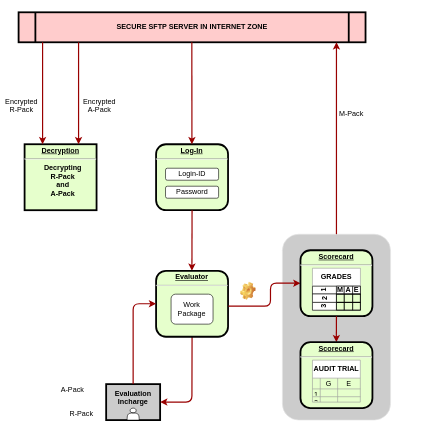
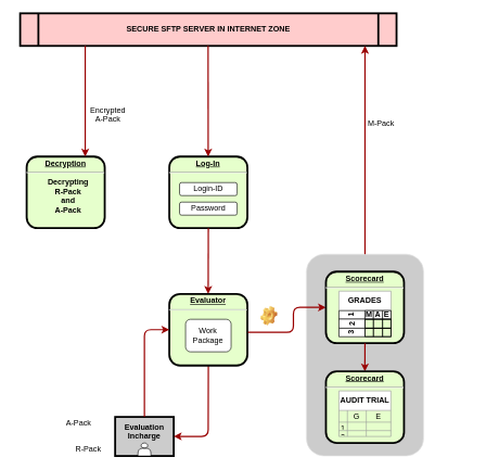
- <mxCell id="10" value="" style="edgeStyle=elbowEdgeStyle;elbow=horizontal;strokeColor=#990000;strokeWidth=2;entryX=0.25;entryY=0;entryDx=0;entryDy=0;" parent="1" source="3" target="4" edge="1"><mxGeometry width="100" height="100" relative="1" as="geometry"><mxPoint x="70" y="100" as="sourcePoint" /><mxPoint x="70" y="230" as="targetPoint" /><Array as="points" /></mxGeometry></mxCell>
- <mxCell id="9" value="Encrypted&#10;R-Pack&#10;" style="text;spacingTop=-5;align=center" parent="1" vertex="1"><mxGeometry x="20" y="160" width="30" height="20" as="geometry" /></mxCell>
- <mxCell id="4" value="&lt;p style=&quot;margin: 0px ; margin-top: 4px ; text-align: center ; text-decoration: underline&quot;&gt;&lt;strong&gt;&lt;strong&gt;Decryption&lt;/strong&gt;&lt;br&gt;&lt;/strong&gt;&lt;/p&gt;&lt;hr&gt;&lt;p style=&quot;margin: 0px ; margin-left: 8px&quot;&gt;Decrypting&lt;/p&gt;&lt;p style=&quot;margin: 0px ; margin-left: 8px&quot;&gt;R-Pack &lt;br&gt;&lt;/p&gt;&lt;p style=&quot;margin: 0px ; margin-left: 8px&quot;&gt;and&lt;/p&gt;&lt;p style=&quot;margin: 0px ; margin-left: 8px&quot;&gt;A-Pack&lt;br&gt;&lt;/p&gt;" style="verticalAlign=middle;align=center;overflow=fill;fontSize=12;fontFamily=Helvetica;html=1;fontStyle=1;strokeWidth=3;fillColor=#E6FFCC;rounded=0;" parent="1" vertex="1"><mxGeometry x="40" y="240" width="120" height="110" as="geometry" /></mxCell>
+ <mxCell id="4" value="&lt;p style=&quot;margin: 0px ; margin-top: 4px ; text-align: center ; text-decoration: underline&quot;&gt;&lt;strong&gt;&lt;strong&gt;Decryption&lt;/strong&gt;&lt;br&gt;&lt;/strong&gt;&lt;/p&gt;&lt;hr&gt;&lt;p style=&quot;margin: 0px ; margin-left: 8px&quot;&gt;Decrypting&lt;/p&gt;&lt;p style=&quot;margin: 0px ; margin-left: 8px&quot;&gt;R-Pack &lt;br&gt;&lt;/p&gt;&lt;p style=&quot;margin: 0px ; margin-left: 8px&quot;&gt;and&lt;/p&gt;&lt;p style=&quot;margin: 0px ; margin-left: 8px&quot;&gt;A-Pack&lt;br&gt;&lt;/p&gt;" style="verticalAlign=middle;align=center;overflow=fill;fontSize=12;fontFamily=Helvetica;html=1;rounded=1;fontStyle=1;strokeWidth=3;fillColor=#E6FFCC" parent="1" vertex="1"><mxGeometry x="40" y="240" width="120" height="110" as="geometry" /></mxCell>
